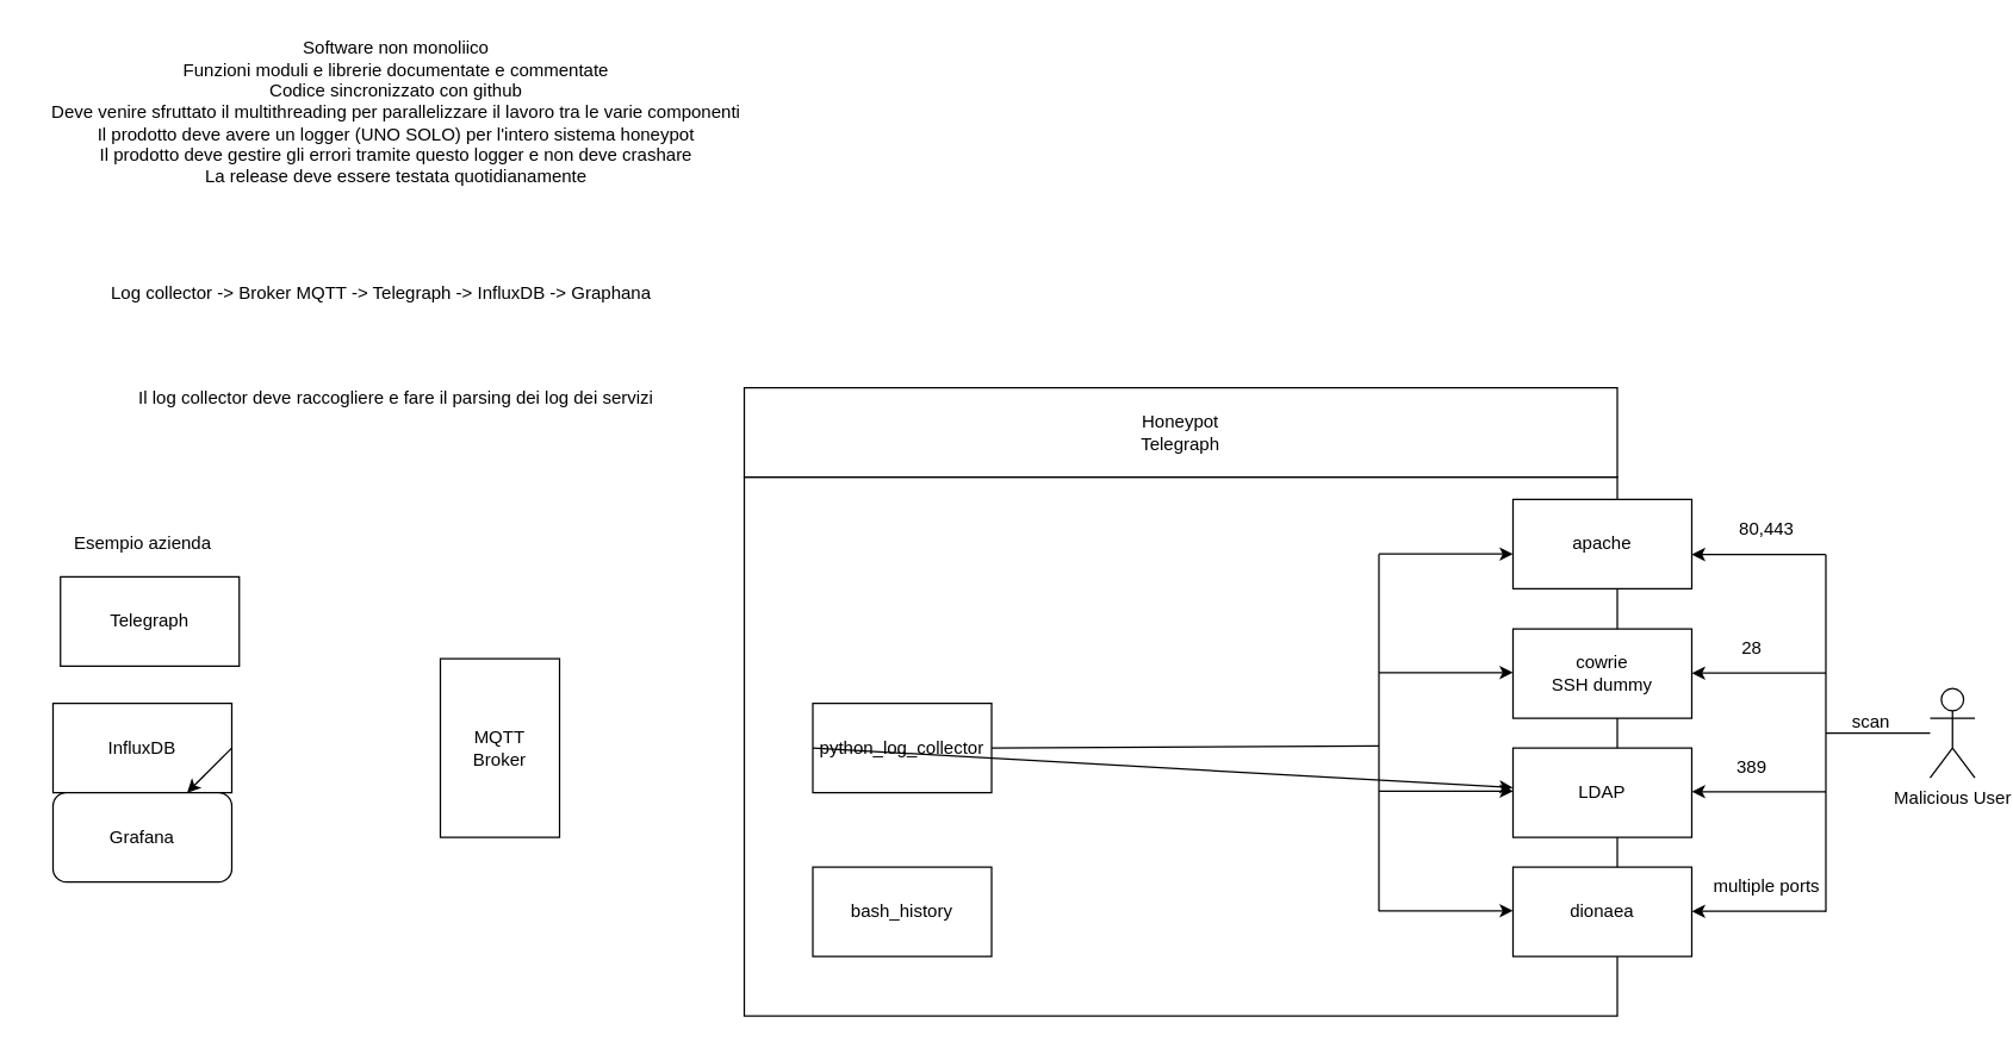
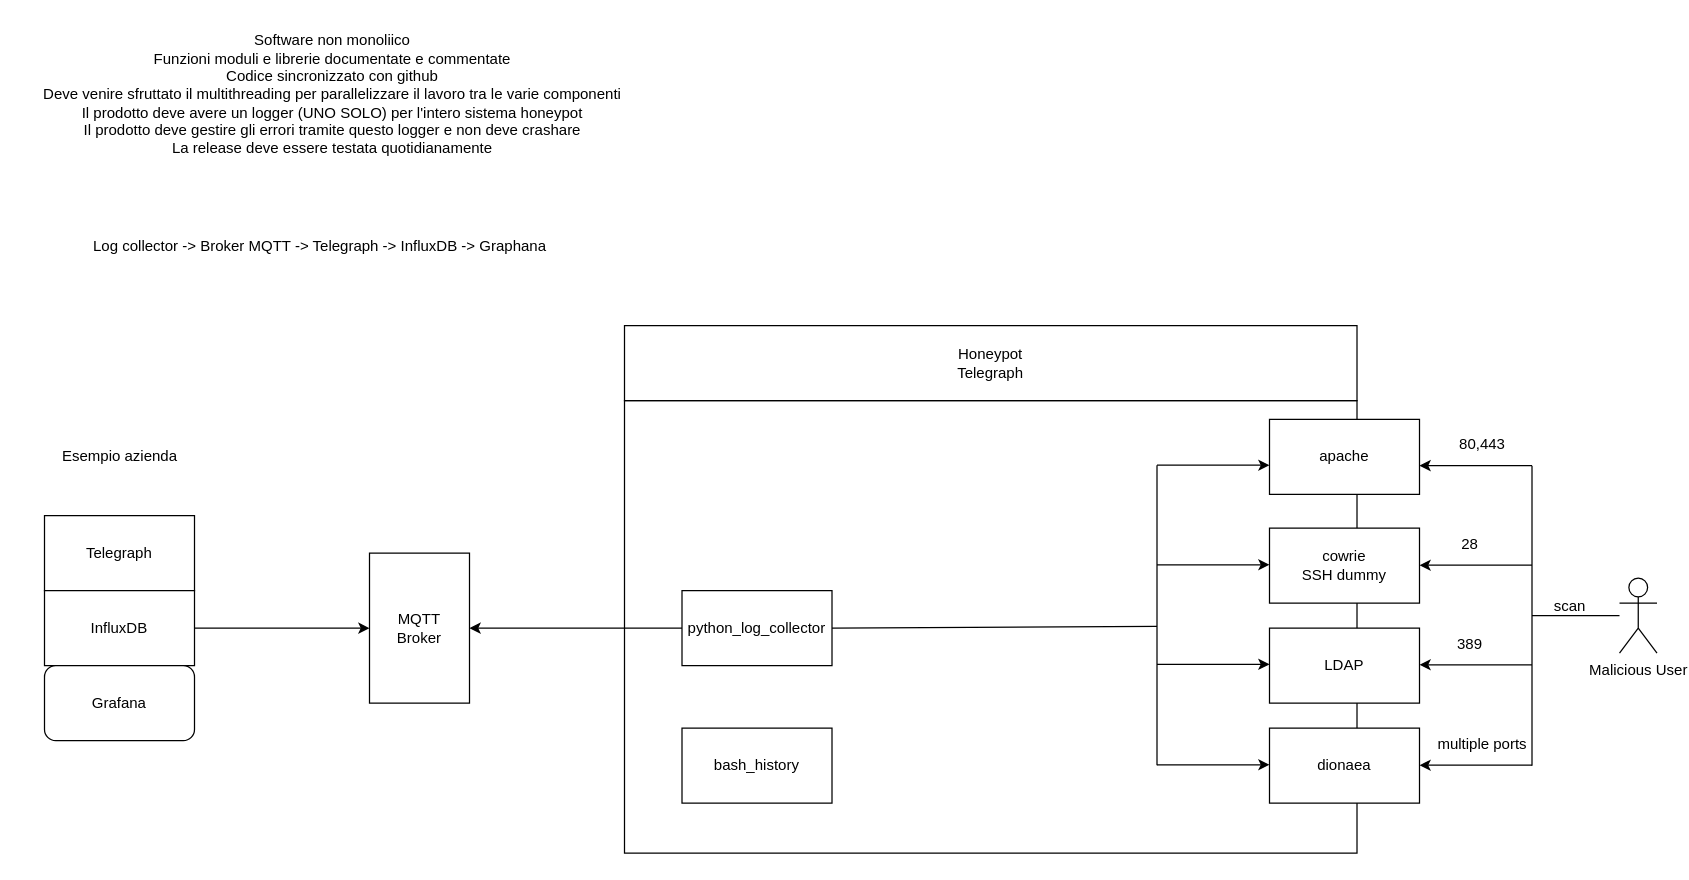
- <mxCell id="5" value="Il log collector deve raccogliere e fare il parsing dei log dei servizi" style="text;html=1;align=center;verticalAlign=middle;resizable=0;points=[];autosize=1;strokeColor=none;fillColor=none;" parent="1" vertex="1"><mxGeometry x="80" y="252" width="370" height="30" as="geometry" /></mxCell>
- <mxCell id="7" value="Telegraph" style="rounded=0;whiteSpace=wrap;html=1;" parent="1" vertex="1"><mxGeometry x="40" y="387" width="120" height="60" as="geometry" /></mxCell>
+ <mxCell id="7" value="Telegraph" style="rounded=0;whiteSpace=wrap;html=1;" parent="1" vertex="1"><mxGeometry x="35" y="412" width="120" height="60" as="geometry" /></mxCell>
- <mxCell id="15" value="" style="endArrow=classic;html=1;rounded=0;exitX=1;exitY=0.5;exitDx=0;exitDy=0;" parent="1" source="8" target="9" edge="1"><mxGeometry width="50" height="50" relative="1" as="geometry"><mxPoint x="155" y="507" as="sourcePoint" /><mxPoint x="205" y="457" as="targetPoint" /></mxGeometry></mxCell>
+ <mxCell id="15" value="" style="endArrow=classic;html=1;rounded=0;entryX=0;entryY=0.5;entryDx=0;entryDy=0;exitX=1;exitY=0.5;exitDx=0;exitDy=0;" parent="1" source="8" target="10" edge="1"><mxGeometry width="50" height="50" relative="1" as="geometry"><mxPoint x="155" y="507" as="sourcePoint" /><mxPoint x="205" y="457" as="targetPoint" /></mxGeometry></mxCell>
- <mxCell id="16" value="" style="endArrow=classic;html=1;rounded=0;exitX=0;exitY=0.5;exitDx=0;exitDy=0;" parent="1" source="11" target="19" edge="1"><mxGeometry width="50" height="50" relative="1" as="geometry"><mxPoint x="475" y="452" as="sourcePoint" /><mxPoint x="525" y="402" as="targetPoint" /></mxGeometry></mxCell>
+ <mxCell id="16" value="" style="endArrow=classic;html=1;rounded=0;exitX=0;exitY=0.5;exitDx=0;exitDy=0;entryX=1;entryY=0.5;entryDx=0;entryDy=0;" parent="1" source="11" target="10" edge="1"><mxGeometry width="50" height="50" relative="1" as="geometry"><mxPoint x="475" y="452" as="sourcePoint" /><mxPoint x="525" y="402" as="targetPoint" /></mxGeometry></mxCell>
